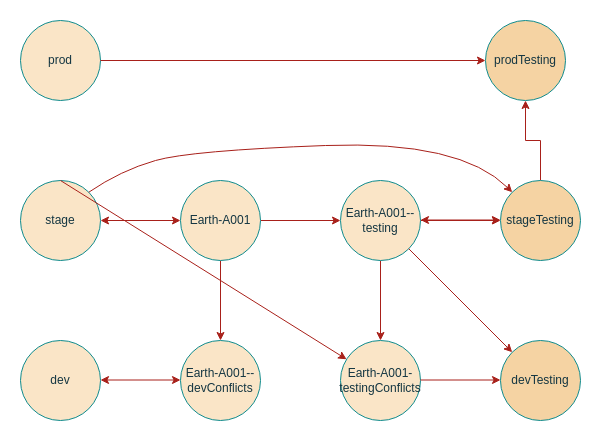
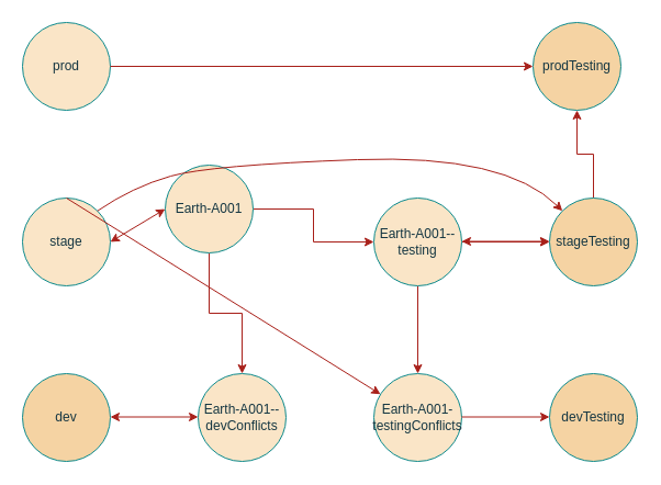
- <mxCell id="7" value="Earth-A001" style="ellipse;whiteSpace=wrap;html=1;labelBackgroundColor=none;fillColor=#FAE5C7;strokeColor=#0F8B8D;fontColor=#143642;" vertex="1" parent="1"><mxGeometry x="180" y="180" width="80" height="80" as="geometry" /></mxCell>
+ <mxCell id="7" value="Earth-A001" style="ellipse;whiteSpace=wrap;html=1;labelBackgroundColor=none;fillColor=#FAE5C7;strokeColor=#0F8B8D;fontColor=#143642;" vertex="1" parent="1"><mxGeometry x="150" y="150" width="80" height="80" as="geometry" /></mxCell>
- <mxCell id="18" value="" style="endArrow=classic;html=1;rounded=0;entryX=0;entryY=0;entryDx=0;entryDy=0;labelBackgroundColor=none;strokeColor=#A8201A;fontColor=default;" edge="1" parent="1" source="11" target="17"><mxGeometry width="50" height="50" relative="1" as="geometry"><mxPoint x="370" y="330" as="sourcePoint" /><mxPoint x="420" y="280" as="targetPoint" /></mxGeometry></mxCell>
- <mxCell id="4" value="dev" style="ellipse;whiteSpace=wrap;html=1;aspect=fixed;fillColor=#FAE5C7;strokeColor=#0F8B8D;labelBackgroundColor=none;fontColor=#143642;" vertex="1" parent="1"><mxGeometry x="20" y="340" width="80" height="80" as="geometry" /></mxCell>
+ <mxCell id="4" value="dev" style="ellipse;whiteSpace=wrap;html=1;aspect=fixed;fillColor=#f5d3a3;strokeColor=#0F8B8D;labelBackgroundColor=none;fontColor=#143642;" vertex="1" parent="1"><mxGeometry x="20" y="340" width="80" height="80" as="geometry" /></mxCell>
